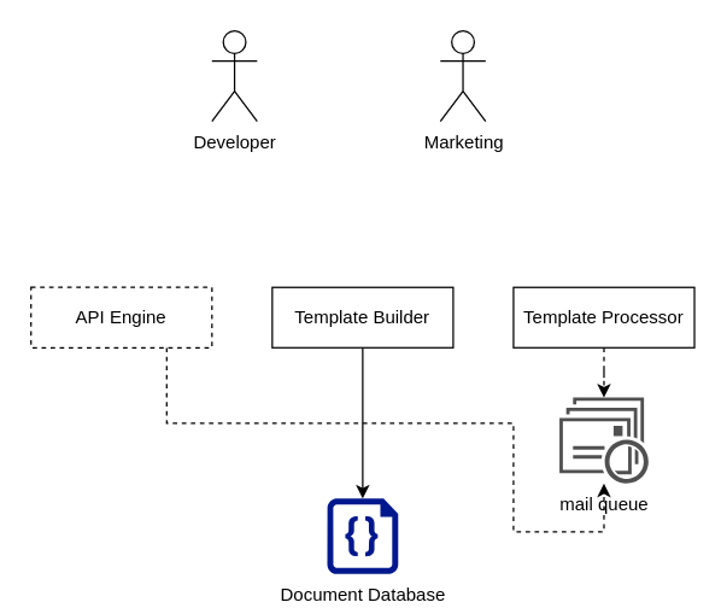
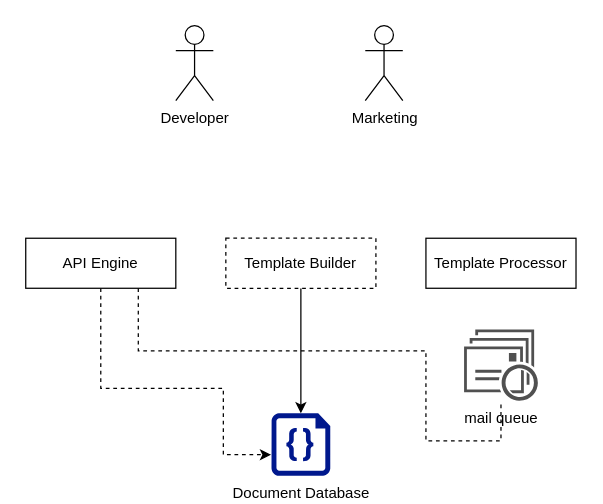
- <mxCell id="10" value="API Engine" style="rounded=0;whiteSpace=wrap;html=1;dashed=1;" vertex="1" parent="1"><mxGeometry x="20" y="190" width="120" height="40" as="geometry" /></mxCell>
+ <mxCell id="10" value="API Engine" style="rounded=0;whiteSpace=wrap;html=1;" vertex="1" parent="1"><mxGeometry x="20" y="190" width="120" height="40" as="geometry" /></mxCell>
- <mxCell id="3" value="Template Builder" style="rounded=0;whiteSpace=wrap;html=1;" vertex="1" parent="1"><mxGeometry x="180" y="190" width="120" height="40" as="geometry" /></mxCell>
+ <mxCell id="3" value="Template Builder" style="rounded=0;whiteSpace=wrap;html=1;dashed=1;" vertex="1" parent="1"><mxGeometry x="180" y="190" width="120" height="40" as="geometry" /></mxCell>
- <mxCell id="5" style="edgeStyle=orthogonalEdgeStyle;rounded=0;orthogonalLoop=1;jettySize=auto;html=1;dashed=1;" edge="1" parent="1" source="6" target="4"><mxGeometry relative="1" as="geometry" /></mxCell>
+ <mxCell id="8" style="edgeStyle=orthogonalEdgeStyle;rounded=0;orthogonalLoop=1;jettySize=auto;html=1;entryX=-0.007;entryY=0.662;entryDx=0;entryDy=0;entryPerimeter=0;dashed=1;" edge="1" parent="1" source="10" target="7"><mxGeometry relative="1" as="geometry"><Array as="points"><mxPoint x="80" y="310" /><mxPoint x="178" y="310" /><mxPoint x="178" y="363" /></Array></mxGeometry></mxCell>
- <mxCell id="9" style="edgeStyle=orthogonalEdgeStyle;rounded=0;orthogonalLoop=1;jettySize=auto;html=1;dashed=1;" edge="1" parent="1" source="10" target="4"><mxGeometry relative="1" as="geometry"><Array as="points"><mxPoint x="110" y="280" /><mxPoint x="340" y="280" /><mxPoint x="340" y="352" /></Array></mxGeometry></mxCell>
+ <mxCell id="9" style="edgeStyle=orthogonalEdgeStyle;rounded=0;orthogonalLoop=1;jettySize=auto;html=1;dashed=1;endArrow=none;" edge="1" parent="1" source="10" target="4"><mxGeometry relative="1" as="geometry"><Array as="points"><mxPoint x="110" y="280" /><mxPoint x="340" y="280" /><mxPoint x="340" y="352" /></Array></mxGeometry></mxCell>
